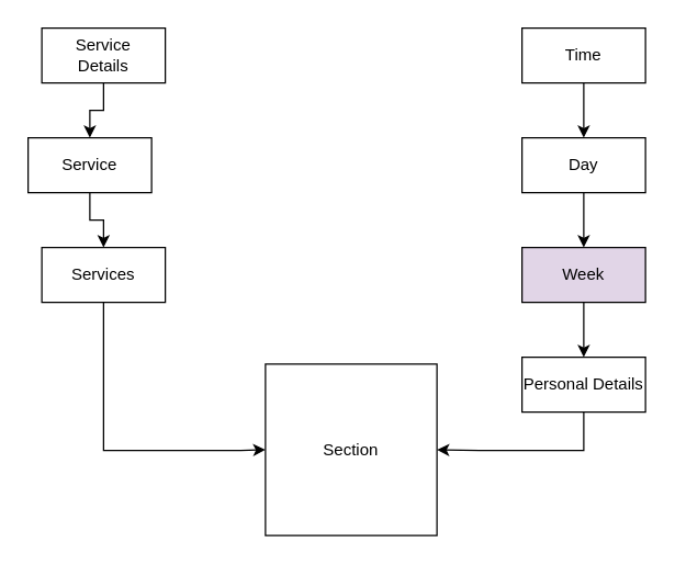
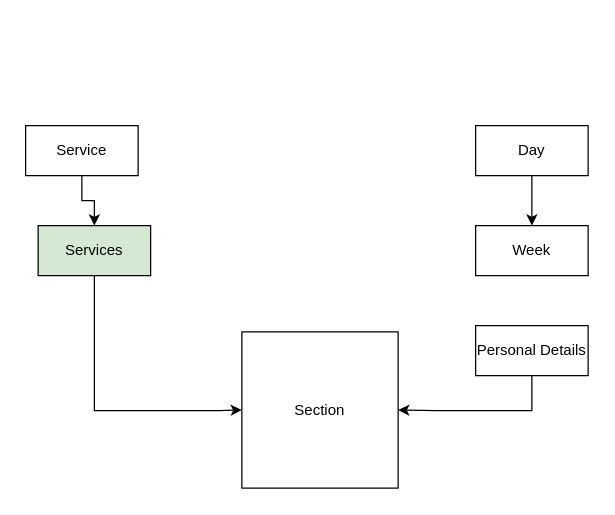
- <mxCell id="8" value="Service&lt;br&gt;Details" style="rounded=0;whiteSpace=wrap;html=1;" vertex="1" parent="1"><mxGeometry x="30" y="20" width="90" height="40" as="geometry" /></mxCell>
- <mxCell id="10" value="Time" style="rounded=0;whiteSpace=wrap;html=1;" vertex="1" parent="1"><mxGeometry x="380" y="20" width="90" height="40" as="geometry" /></mxCell>
- <mxCell id="9" style="edgeStyle=orthogonalEdgeStyle;rounded=0;orthogonalLoop=1;jettySize=auto;html=1;entryX=0.5;entryY=0;entryDx=0;entryDy=0;" edge="1" parent="1" source="10" target="12"><mxGeometry relative="1" as="geometry" /></mxCell>
- <mxCell id="7" style="edgeStyle=orthogonalEdgeStyle;rounded=0;orthogonalLoop=1;jettySize=auto;html=1;entryX=0.5;entryY=0;entryDx=0;entryDy=0;" edge="1" parent="1" source="8" target="6"><mxGeometry relative="1" as="geometry" /></mxCell>
- <mxCell id="4" value="Services" style="rounded=0;whiteSpace=wrap;html=1;" vertex="1" parent="1"><mxGeometry x="30" y="180" width="90" height="40" as="geometry" /></mxCell>
+ <mxCell id="4" value="Services" style="rounded=0;whiteSpace=wrap;html=1;fillColor=#d5e8d4;" vertex="1" parent="1"><mxGeometry x="30" y="180" width="90" height="40" as="geometry" /></mxCell>
- <mxCell id="14" value="Week" style="rounded=0;whiteSpace=wrap;html=1;fillColor=#e1d5e7;" vertex="1" parent="1"><mxGeometry x="380" y="180" width="90" height="40" as="geometry" /></mxCell>
+ <mxCell id="14" value="Week" style="rounded=0;whiteSpace=wrap;html=1;" vertex="1" parent="1"><mxGeometry x="380" y="180" width="90" height="40" as="geometry" /></mxCell>
- <mxCell id="13" style="edgeStyle=orthogonalEdgeStyle;rounded=0;orthogonalLoop=1;jettySize=auto;html=1;entryX=0.5;entryY=0;entryDx=0;entryDy=0;" edge="1" parent="1" source="14" target="16"><mxGeometry relative="1" as="geometry" /></mxCell>
